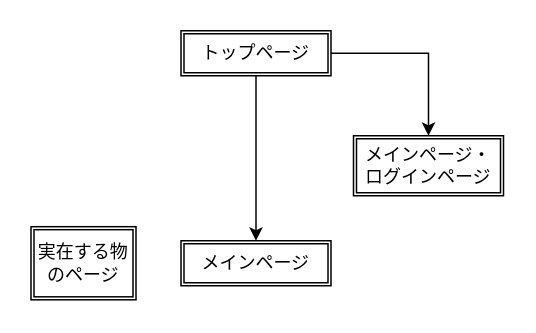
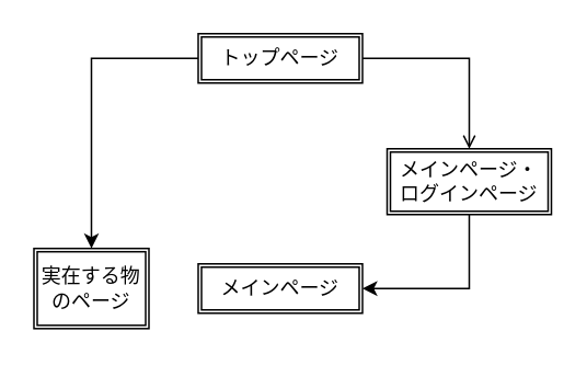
- <mxCell id="3" style="edgeStyle=orthogonalEdgeStyle;rounded=0;orthogonalLoop=1;jettySize=auto;html=1;entryX=0.5;entryY=0;entryDx=0;entryDy=0;" parent="1" source="4" target="7" edge="1"><mxGeometry relative="1" as="geometry" /></mxCell>
+ <mxCell id="3" style="edgeStyle=orthogonalEdgeStyle;rounded=0;orthogonalLoop=1;jettySize=auto;html=1;entryX=0.5;entryY=0;entryDx=0;entryDy=0;endArrow=open;" parent="1" source="4" target="7" edge="1"><mxGeometry relative="1" as="geometry" /></mxCell>
- <mxCell id="2" style="edgeStyle=orthogonalEdgeStyle;rounded=0;orthogonalLoop=1;jettySize=auto;html=1;entryX=0.5;entryY=0;entryDx=0;entryDy=0;" parent="1" source="4" target="5" edge="1"><mxGeometry relative="1" as="geometry" /></mxCell>
+ <mxCell id="2" style="edgeStyle=orthogonalEdgeStyle;rounded=0;orthogonalLoop=1;jettySize=auto;html=1;" parent="1" source="4" target="8" edge="1"><mxGeometry relative="1" as="geometry" /></mxCell>
+ <mxCell id="6" style="edgeStyle=orthogonalEdgeStyle;rounded=0;orthogonalLoop=1;jettySize=auto;html=1;entryX=1;entryY=0.5;entryDx=0;entryDy=0;" parent="1" source="7" target="5" edge="1"><mxGeometry relative="1" as="geometry"><Array as="points"><mxPoint x="285" y="175" /></Array></mxGeometry></mxCell>
